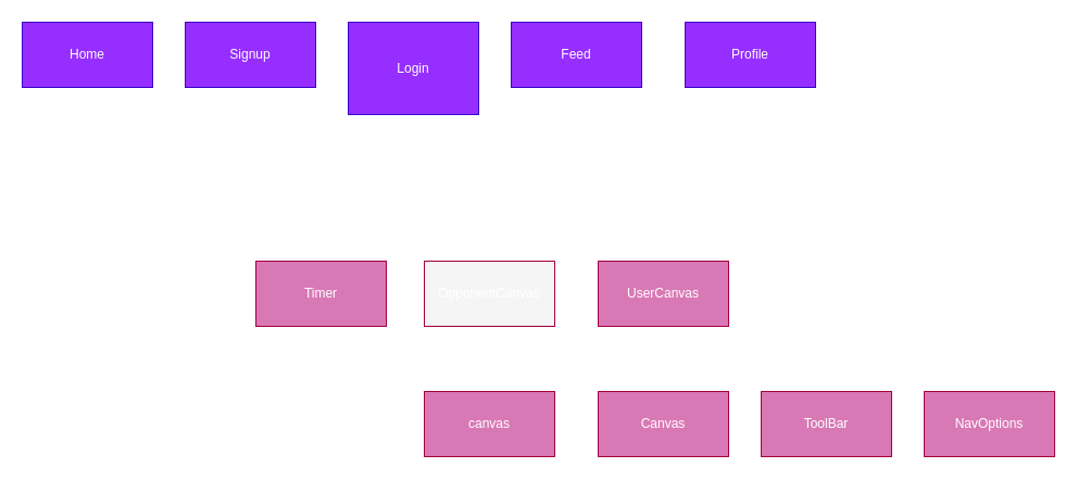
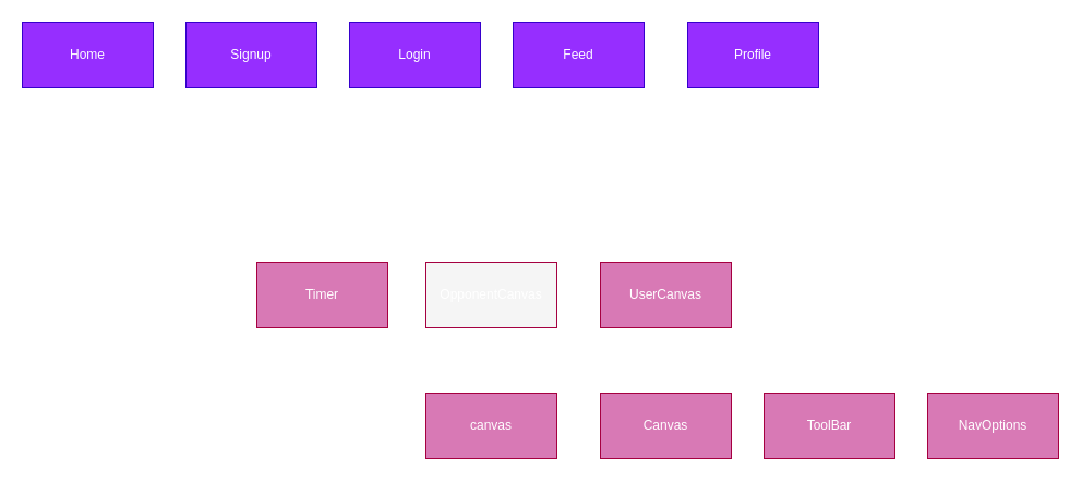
- <mxCell id="3" value="Login" style="whiteSpace=wrap;html=1;fillColor=#962EFF;fontColor=#ffffff;strokeColor=#3700CC;" vertex="1" parent="1"><mxGeometry x="320" y="20" width="120" height="85" as="geometry" /></mxCell>
+ <mxCell id="3" value="Login" style="whiteSpace=wrap;html=1;fillColor=#962EFF;fontColor=#ffffff;strokeColor=#3700CC;" vertex="1" parent="1"><mxGeometry x="320" y="20" width="120" height="60" as="geometry" /></mxCell>
